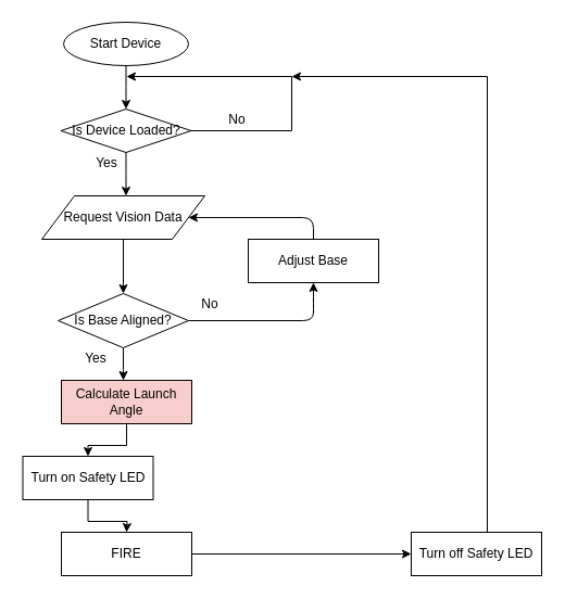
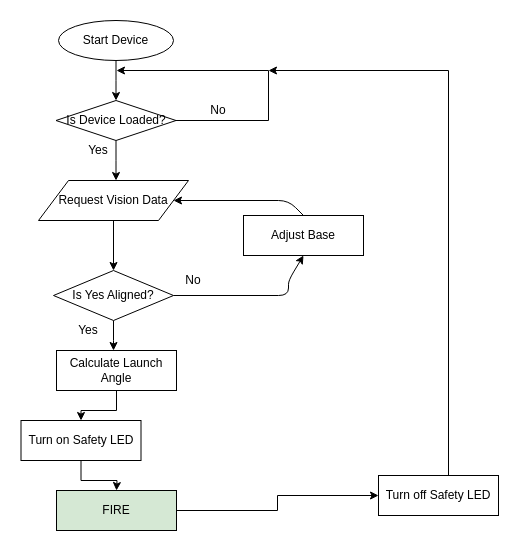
- <mxCell id="15" value="Adjust Base" style="rounded=0;whiteSpace=wrap;html=1;" vertex="1" parent="1"><mxGeometry x="228" y="220" width="120" height="40" as="geometry" /></mxCell>
+ <mxCell id="15" value="Adjust Base" style="rounded=0;whiteSpace=wrap;html=1;" vertex="1" parent="1"><mxGeometry x="243" y="215" width="120" height="40" as="geometry" /></mxCell>
- <mxCell id="12" value="Is Base Aligned?" style="rhombus;whiteSpace=wrap;html=1;" vertex="1" parent="1"><mxGeometry x="53" y="270" width="120" height="50" as="geometry" /></mxCell>
+ <mxCell id="12" value="Is Yes Aligned?" style="rhombus;whiteSpace=wrap;html=1;" vertex="1" parent="1"><mxGeometry x="53" y="270" width="120" height="50" as="geometry" /></mxCell>
- <mxCell id="23" value="Calculate Launch Angle" style="rounded=0;whiteSpace=wrap;html=1;fillColor=#f8cecc;" vertex="1" parent="1"><mxGeometry x="56" y="350" width="120" height="40" as="geometry" /></mxCell>
+ <mxCell id="23" value="Calculate Launch Angle" style="rounded=0;whiteSpace=wrap;html=1;" vertex="1" parent="1"><mxGeometry x="56" y="350" width="120" height="40" as="geometry" /></mxCell>
- <mxCell id="19" value="FIRE" style="rounded=0;whiteSpace=wrap;html=1;" vertex="1" parent="1"><mxGeometry x="56" y="490" width="120" height="40" as="geometry" /></mxCell>
+ <mxCell id="19" value="FIRE" style="rounded=0;whiteSpace=wrap;html=1;fillColor=#d5e8d4;" vertex="1" parent="1"><mxGeometry x="56" y="490" width="120" height="40" as="geometry" /></mxCell>
- <mxCell id="21" value="Turn off Safety LED" style="rounded=0;whiteSpace=wrap;html=1;" vertex="1" parent="1"><mxGeometry x="378" y="490" width="120" height="40" as="geometry" /></mxCell>
+ <mxCell id="21" value="Turn off Safety LED" style="rounded=0;whiteSpace=wrap;html=1;" vertex="1" parent="1"><mxGeometry x="378" y="475" width="120" height="40" as="geometry" /></mxCell>
